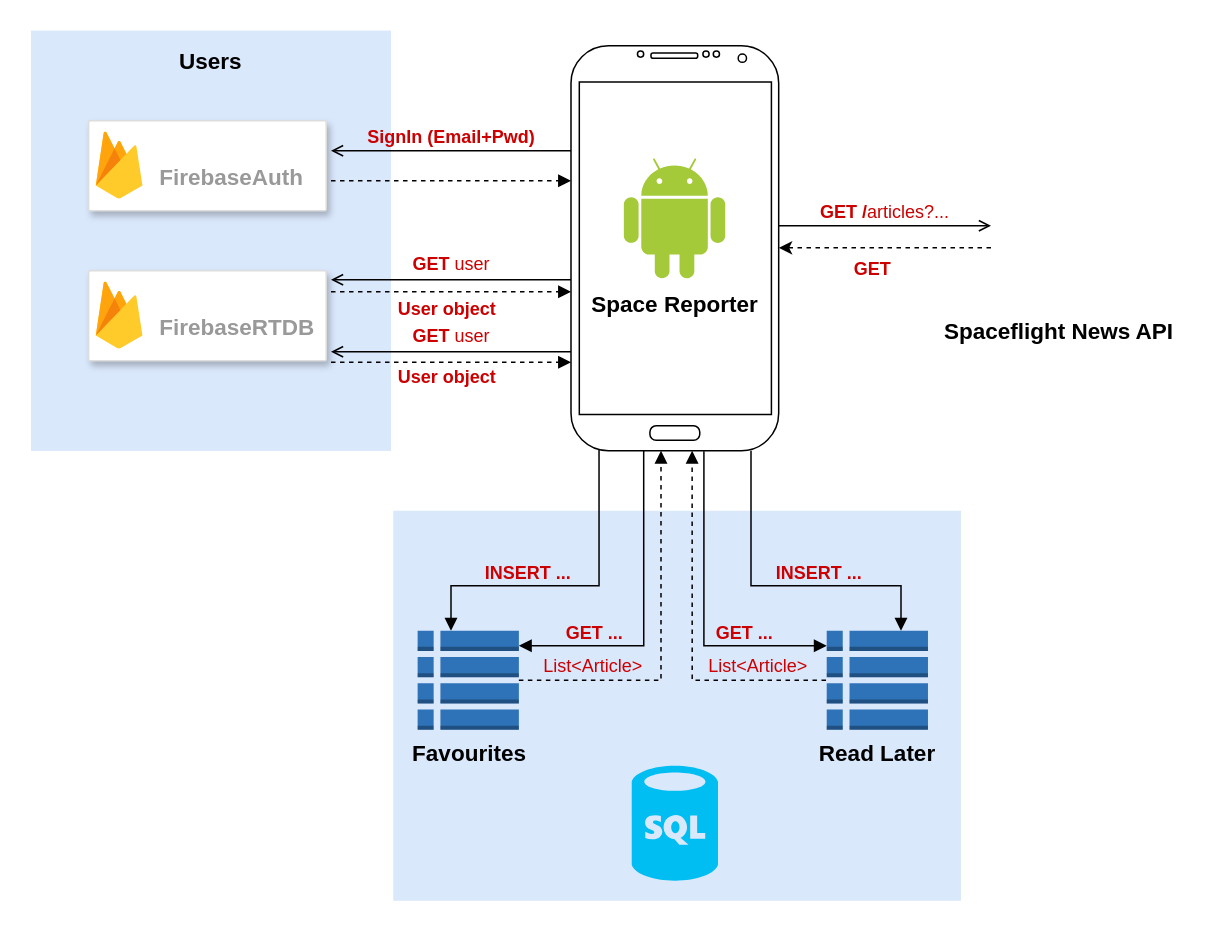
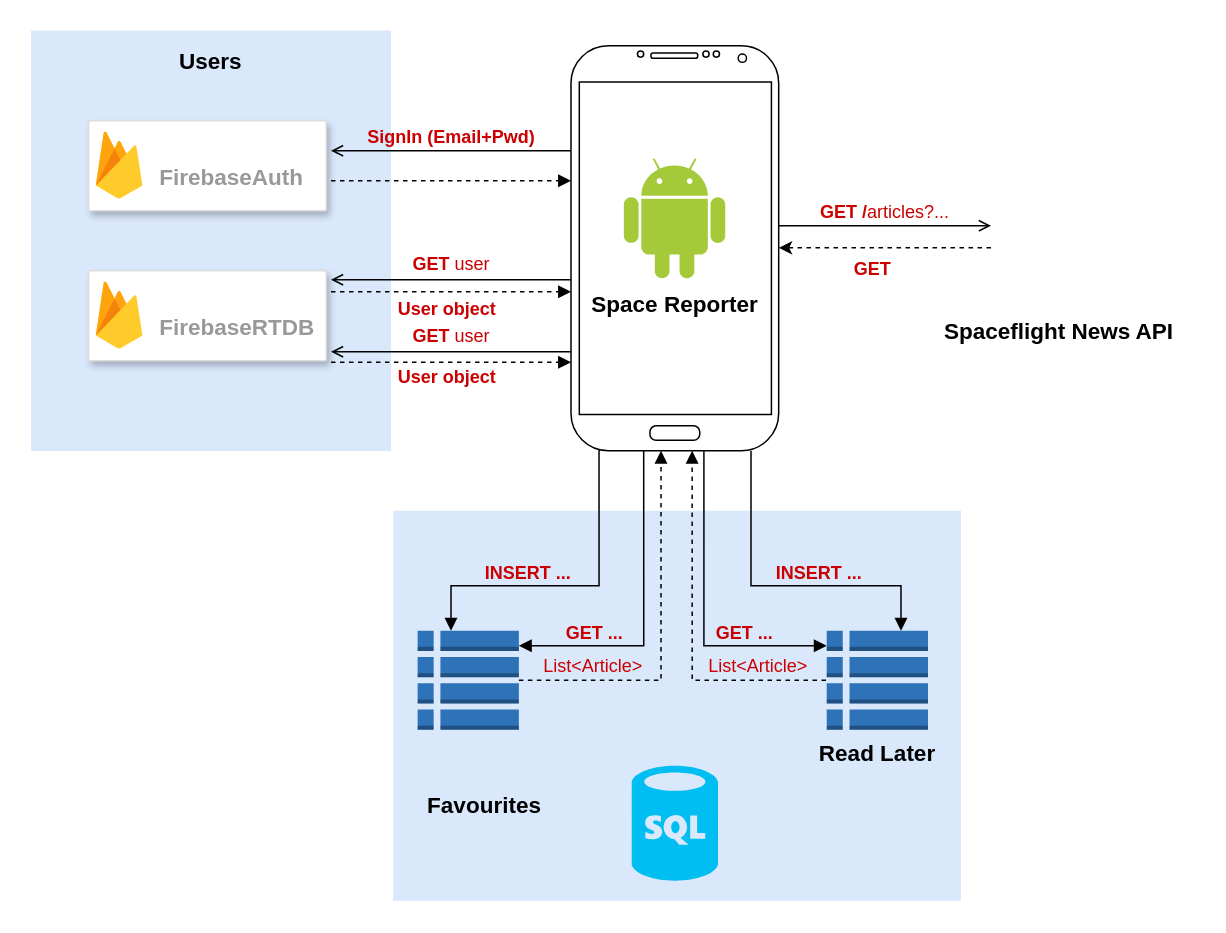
- <mxCell id="33" value="&lt;div style=&quot;font-size: 15px;&quot;&gt;Favourites&lt;/div&gt;" style="text;html=1;align=center;verticalAlign=middle;resizable=0;points=[];autosize=1;strokeColor=none;fillColor=none;fontSize=15;fontColor=#000000;fontStyle=1" vertex="1" parent="1"><mxGeometry x="261.5" y="486" width="100" height="30" as="geometry" /></mxCell>
+ <mxCell id="33" value="&lt;div style=&quot;font-size: 15px;&quot;&gt;Favourites&lt;/div&gt;" style="text;html=1;align=center;verticalAlign=middle;resizable=0;points=[];autosize=1;strokeColor=none;fillColor=none;fontSize=15;fontColor=#000000;fontStyle=1" vertex="1" parent="1"><mxGeometry x="271.5" y="521" width="100" height="30" as="geometry" /></mxCell>
